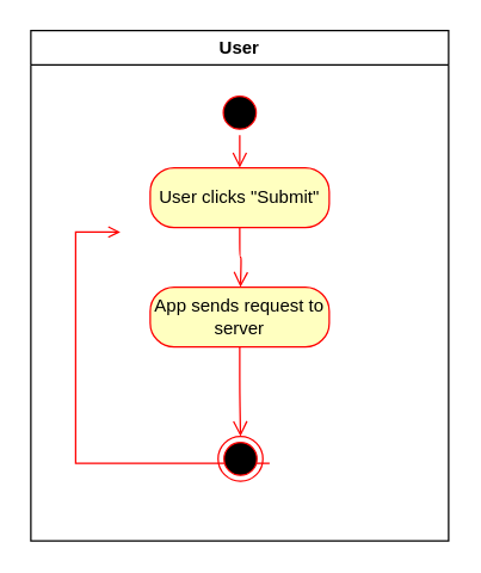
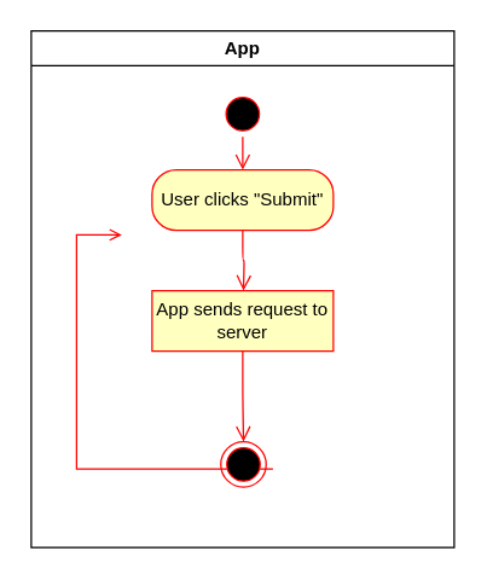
- <mxCell id="2" value="User" style="swimlane;whiteSpace=wrap" parent="1" vertex="1"><mxGeometry x="20" y="20" width="280" height="342" as="geometry" /></mxCell>
+ <mxCell id="2" value="App" style="swimlane;whiteSpace=wrap" parent="1" vertex="1"><mxGeometry x="20" y="20" width="280" height="342" as="geometry" /></mxCell>
- <mxCell id="8" value="App sends request to server" style="rounded=1;whiteSpace=wrap;html=1;arcSize=40;fontColor=#000000;fillColor=#ffffc0;strokeColor=#ff0000;" vertex="1" parent="2"><mxGeometry x="80" y="172" width="120" height="40" as="geometry" /></mxCell>
+ <mxCell id="8" value="App sends request to server" style="whiteSpace=wrap;html=1;arcSize=40;fontColor=#000000;fillColor=#ffffc0;strokeColor=#ff0000;rounded=0;" vertex="1" parent="2"><mxGeometry x="80" y="172" width="120" height="40" as="geometry" /></mxCell>
